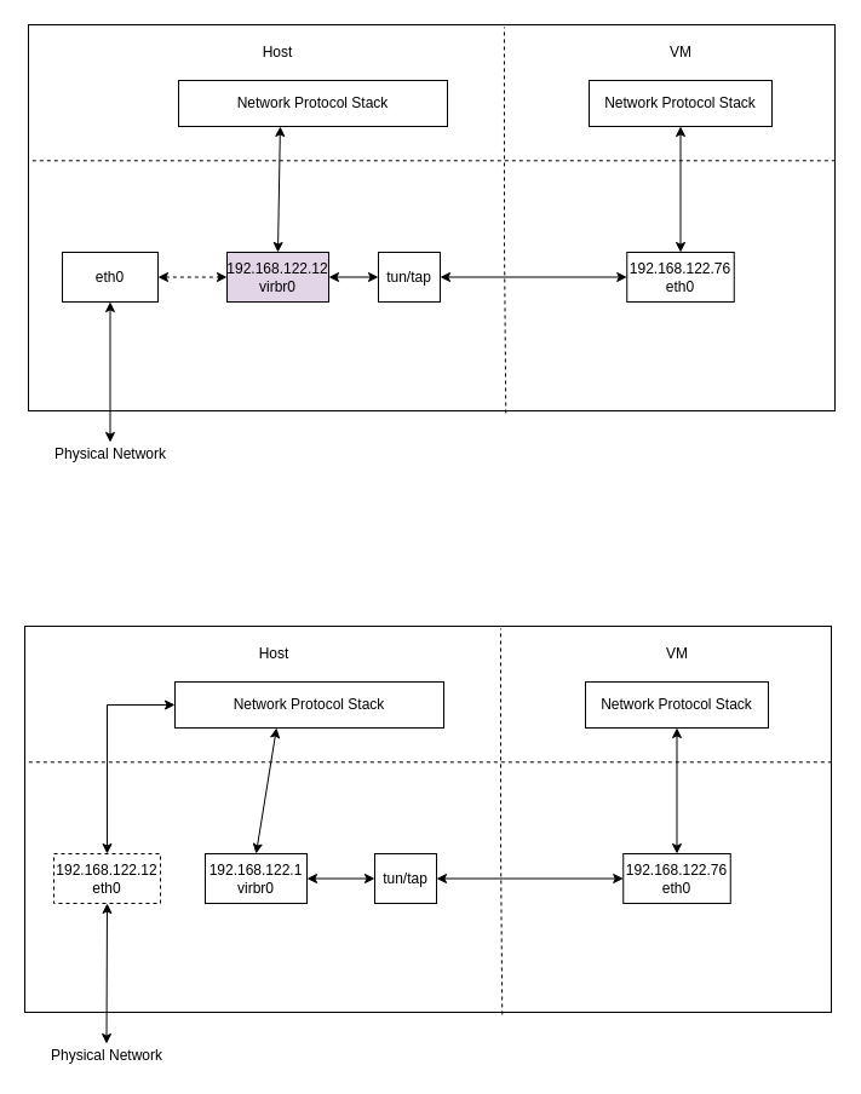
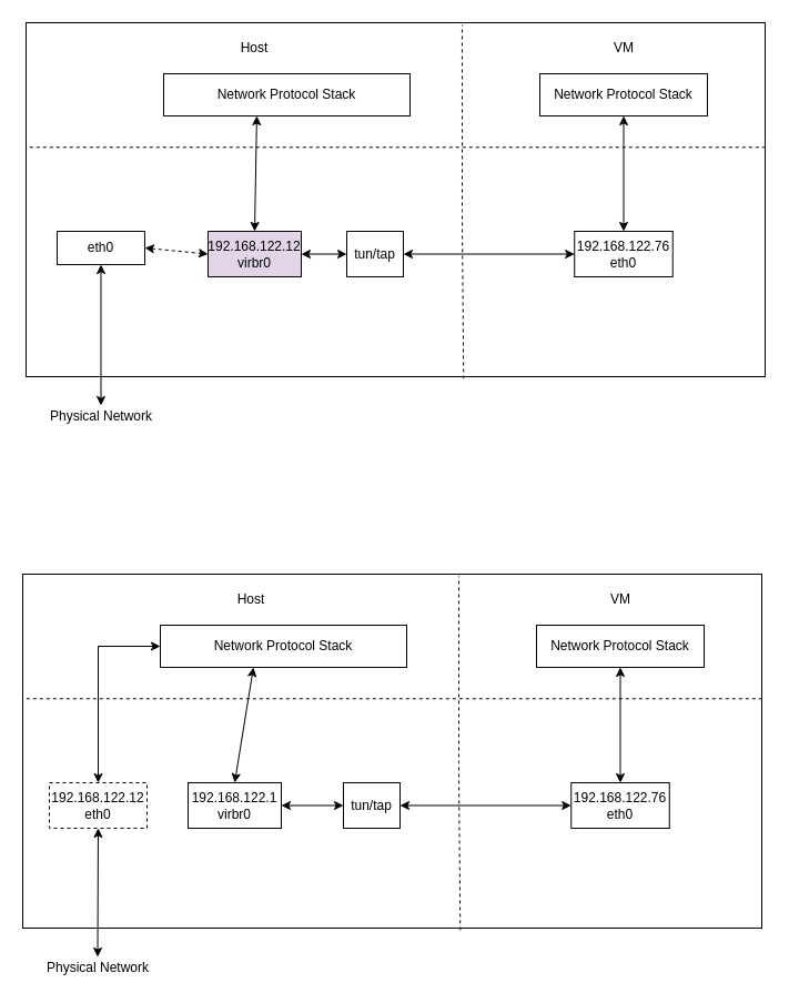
- <mxCell id="15" value="eth0" style="rounded=0;whiteSpace=wrap;html=1;" vertex="1" parent="1"><mxGeometry x="51" y="208" width="79" height="41" as="geometry" /></mxCell>
+ <mxCell id="15" value="eth0" style="rounded=0;whiteSpace=wrap;html=1;" vertex="1" parent="1"><mxGeometry x="51" y="208" width="79" height="30" as="geometry" /></mxCell>
